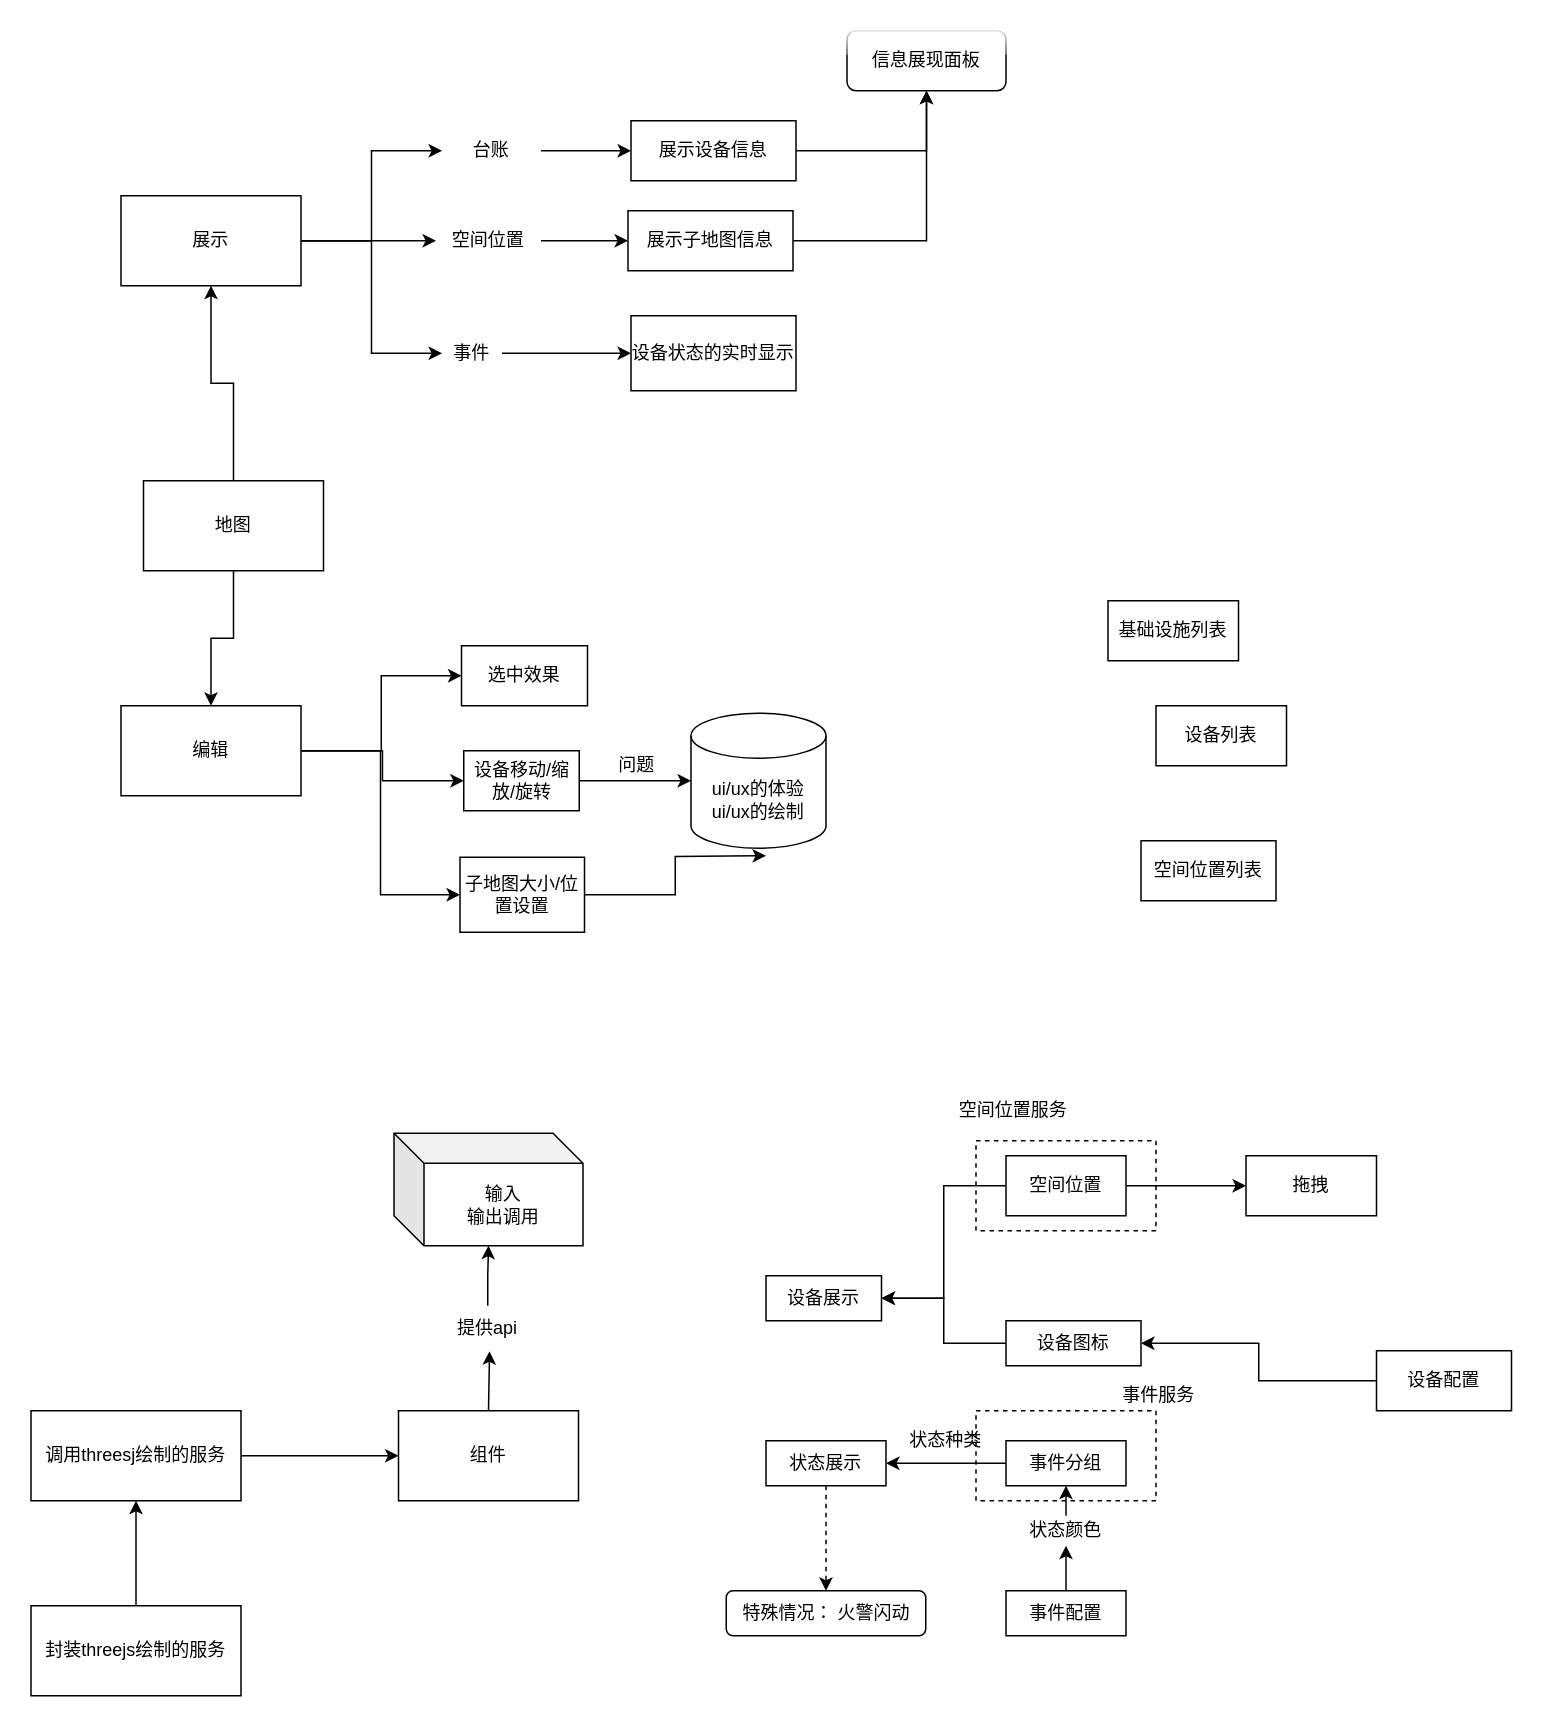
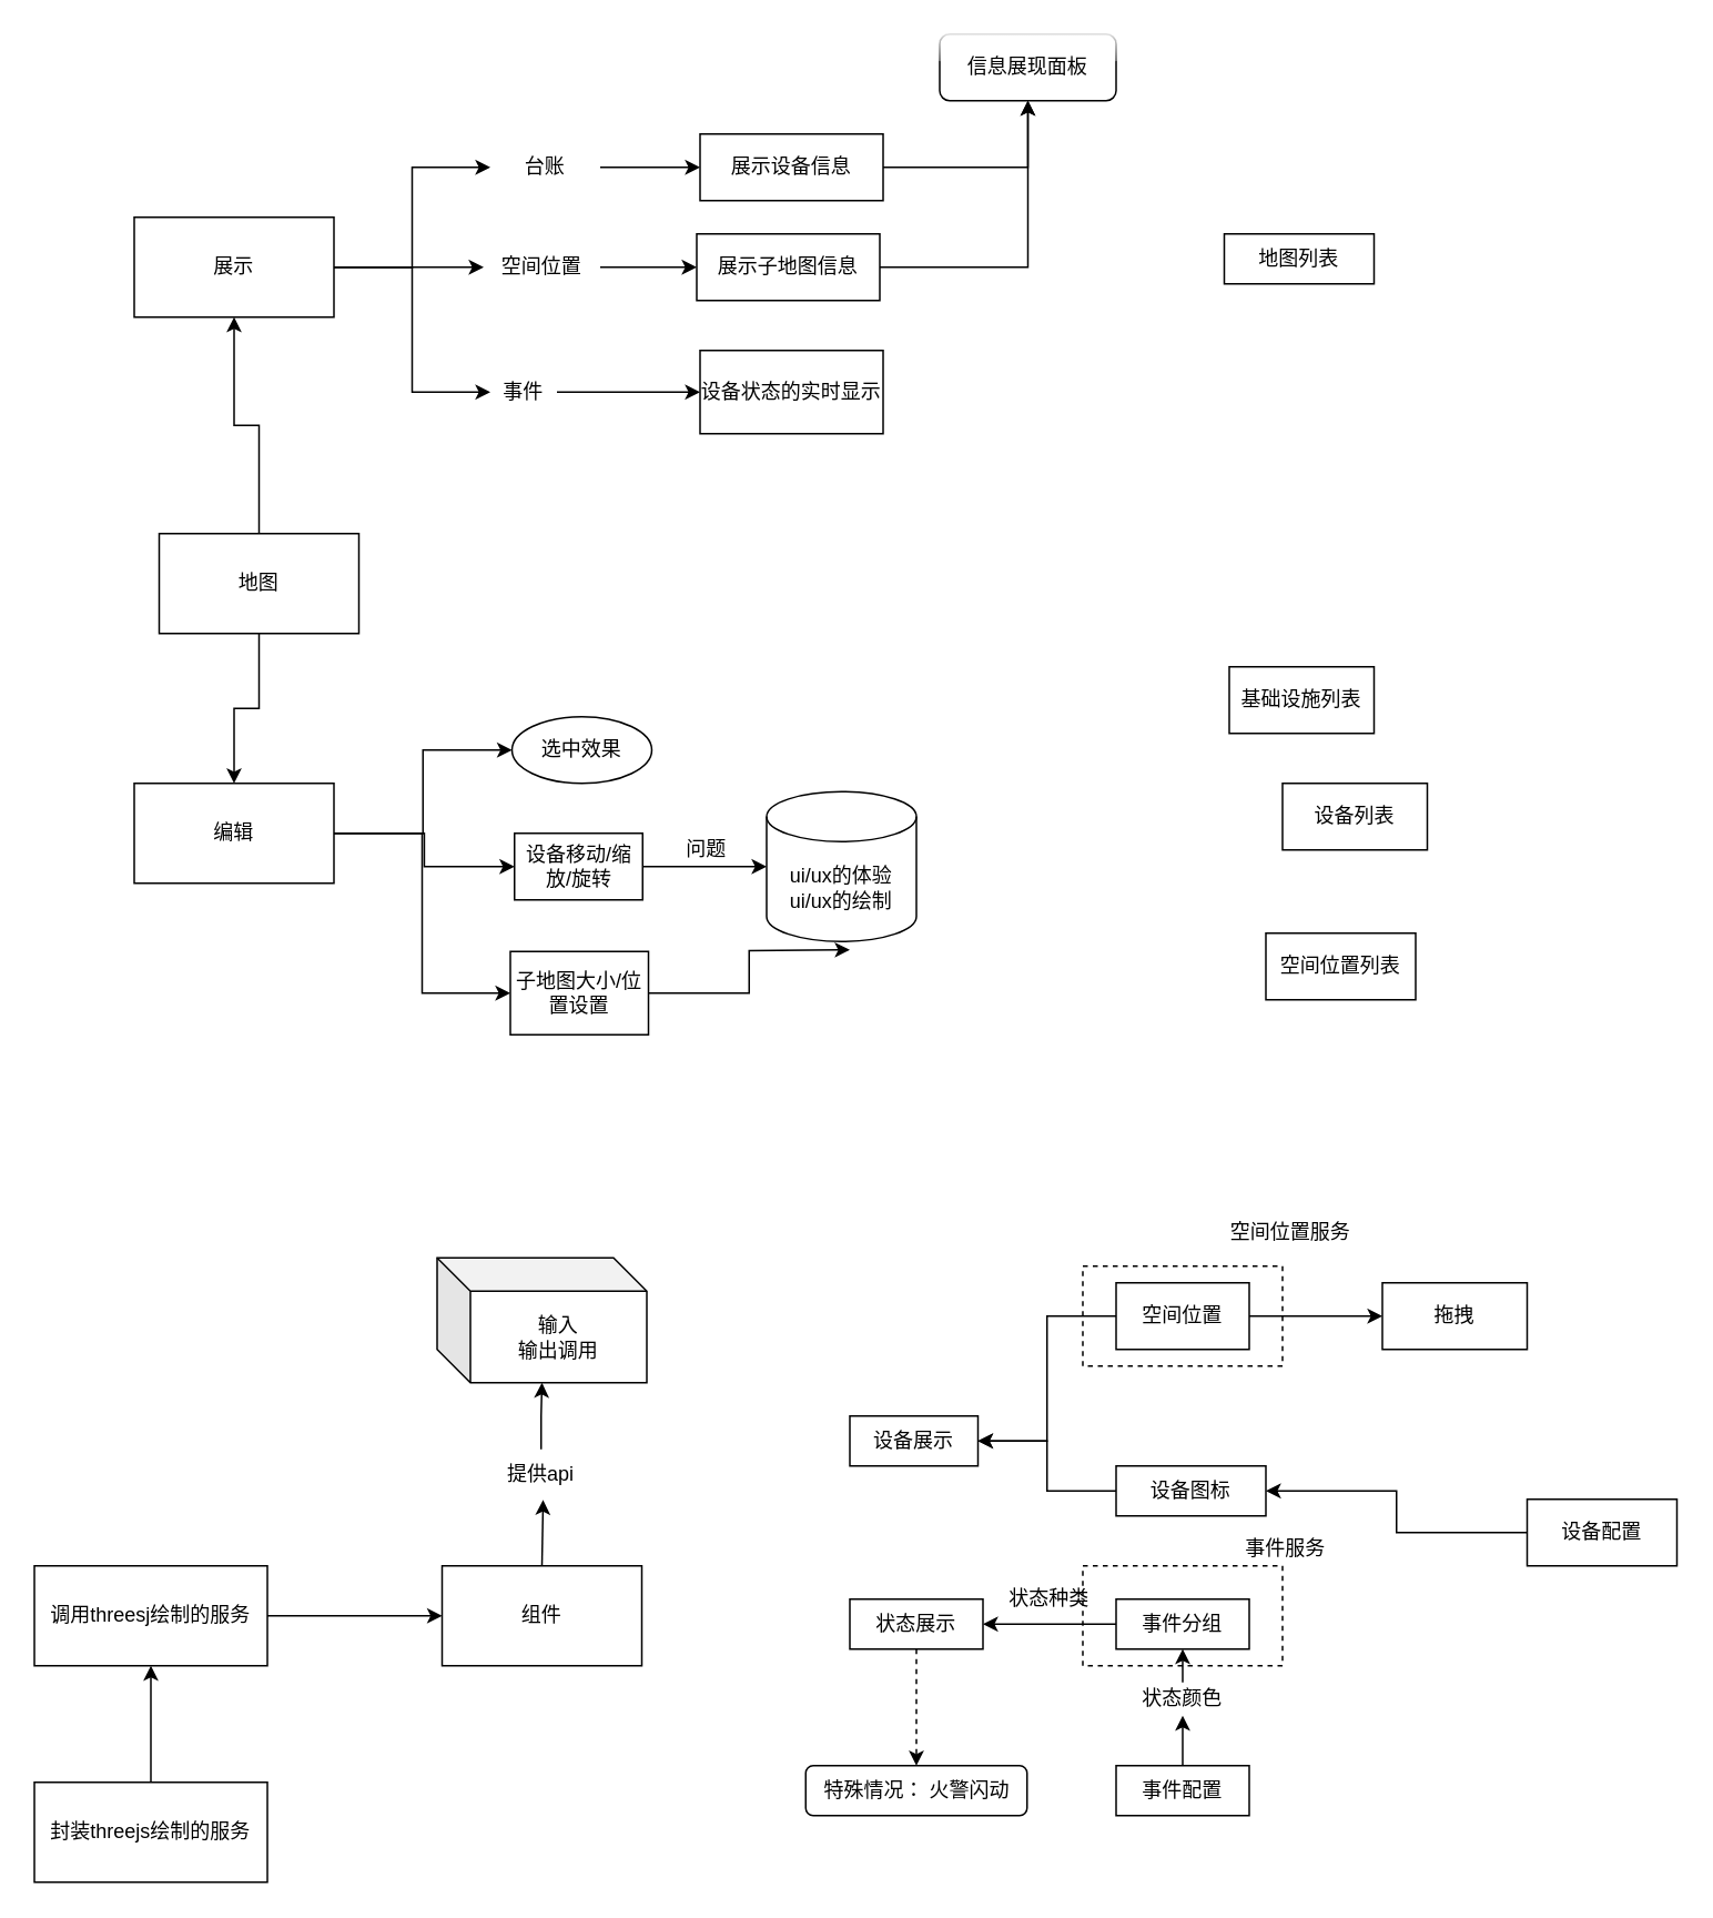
+ <mxCell id="54" value="地图列表" style="rounded=0;whiteSpace=wrap;html=1;fillColor=none;" vertex="1" parent="1"><mxGeometry x="735" y="140" width="90" height="30" as="geometry" /></mxCell>
- <mxCell id="19" value="选中效果" style="rounded=0;whiteSpace=wrap;html=1;" vertex="1" parent="1"><mxGeometry x="307" y="430" width="84" height="40" as="geometry" /></mxCell>
+ <mxCell id="19" value="选中效果" style="ellipse;whiteSpace=wrap;html=1;" vertex="1" parent="1"><mxGeometry x="307" y="430" width="84" height="40" as="geometry" /></mxCell>
- <mxCell id="46" value="空间位置服务" style="text;html=1;strokeColor=none;fillColor=none;align=center;verticalAlign=middle;whiteSpace=wrap;rounded=0;dashed=1;" vertex="1" parent="1"><mxGeometry x="630" y="730" width="90" height="20" as="geometry" /></mxCell>
+ <mxCell id="46" value="空间位置服务" style="text;html=1;strokeColor=none;fillColor=none;align=center;verticalAlign=middle;whiteSpace=wrap;rounded=0;dashed=1;" vertex="1" parent="1"><mxGeometry x="730" y="730" width="90" height="20" as="geometry" /></mxCell>
